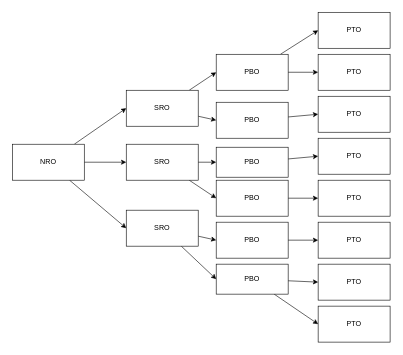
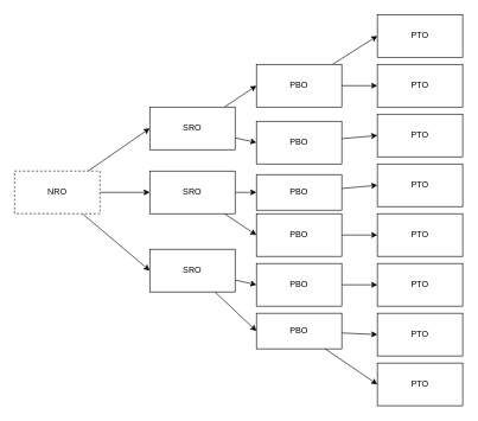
- <mxCell id="5" value="NRO" style="rounded=0;whiteSpace=wrap;html=1;" vertex="1" parent="1"><mxGeometry y="240" width="120" height="60" as="geometry" x="20" /></mxCell>
+ <mxCell id="5" value="NRO" style="rounded=0;whiteSpace=wrap;html=1;dashed=1;" vertex="1" parent="1"><mxGeometry y="240" width="120" height="60" as="geometry" x="20" /></mxCell>
